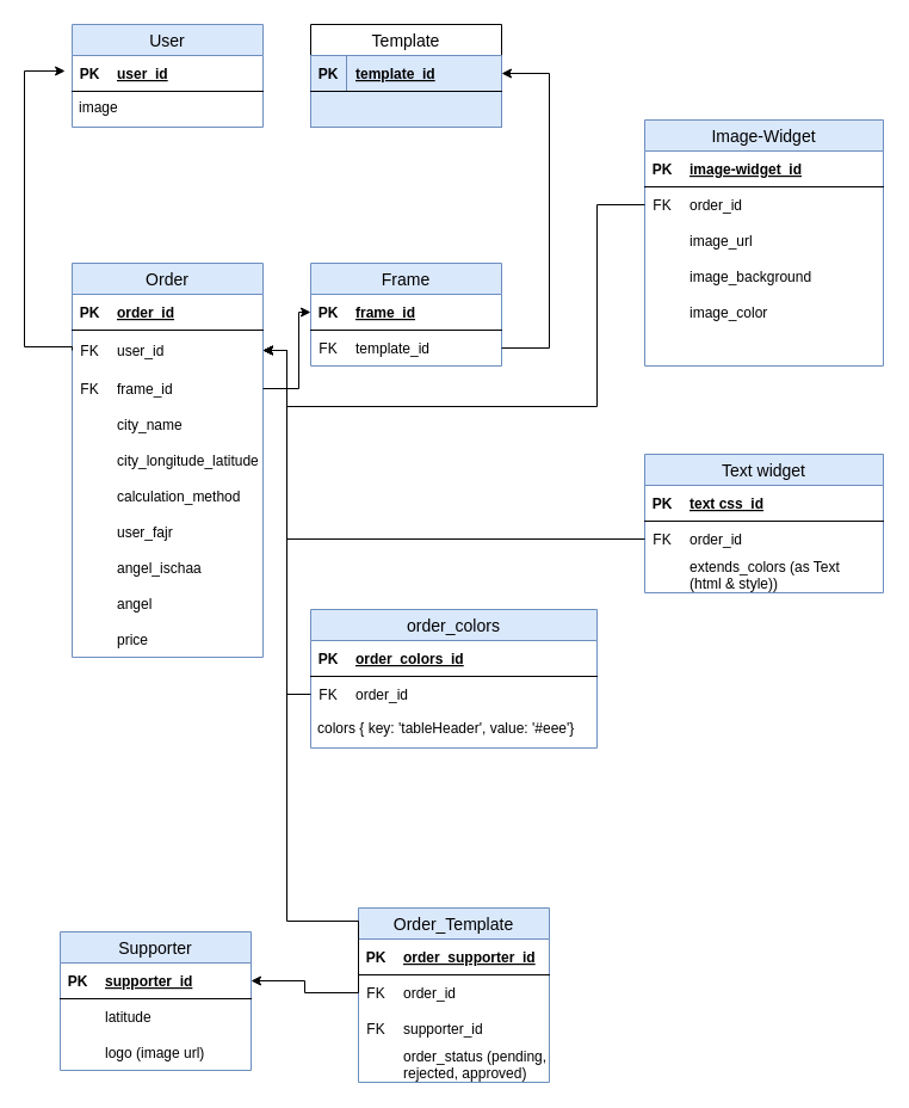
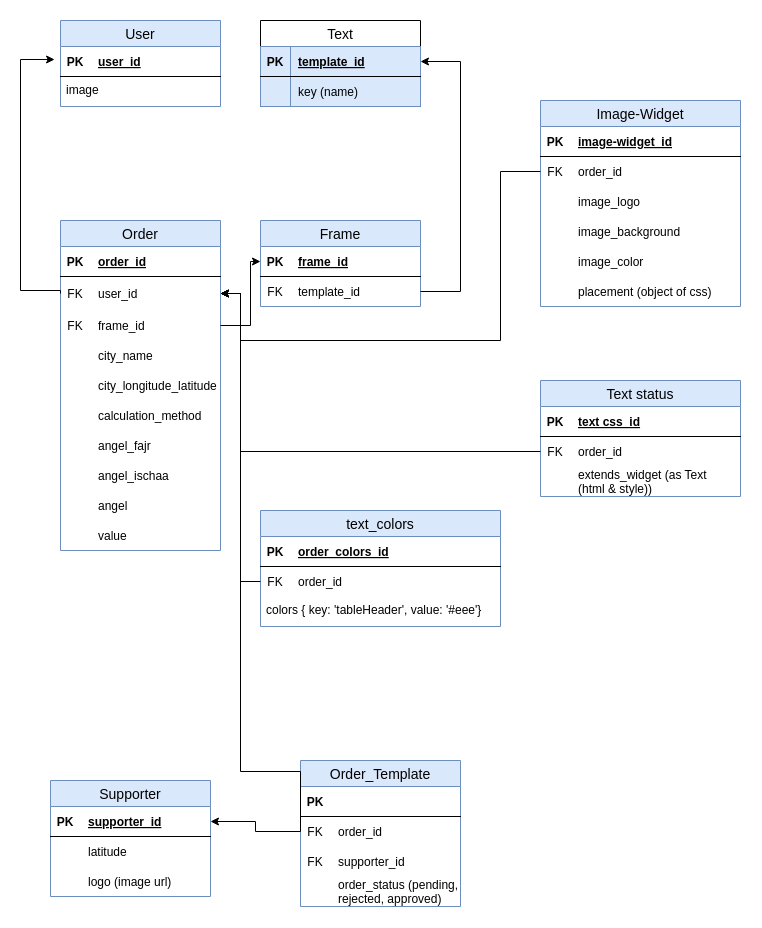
- <mxCell id="8" value="Template" style="swimlane;fontStyle=0;childLayout=stackLayout;horizontal=1;startSize=26;horizontalStack=0;resizeParent=1;resizeParentMax=0;resizeLast=0;collapsible=1;marginBottom=0;align=center;fontSize=14;" parent="1" vertex="1"><mxGeometry x="260" y="20" width="160" height="86" as="geometry" /></mxCell>
+ <mxCell id="8" value="Text" style="swimlane;fontStyle=0;childLayout=stackLayout;horizontal=1;startSize=26;horizontalStack=0;resizeParent=1;resizeParentMax=0;resizeLast=0;collapsible=1;marginBottom=0;align=center;fontSize=14;" parent="1" vertex="1"><mxGeometry x="260" y="20" width="160" height="86" as="geometry" /></mxCell>
+ <mxCell id="15" value="key (name)" style="shape=partialRectangle;connectable=0;fillColor=none;top=0;left=0;bottom=0;right=0;align=left;spacingLeft=6;overflow=hidden;" parent="13" vertex="1"><mxGeometry x="30" width="130" height="30" as="geometry" /></mxCell>
- <mxCell id="70" value="image_url" style="shape=partialRectangle;connectable=0;fillColor=none;top=0;left=0;bottom=0;right=0;align=left;spacingLeft=6;overflow=hidden;" parent="68" vertex="1"><mxGeometry x="30" width="170" height="30" as="geometry" /></mxCell>
+ <mxCell id="70" value="image_logo" style="shape=partialRectangle;connectable=0;fillColor=none;top=0;left=0;bottom=0;right=0;align=left;spacingLeft=6;overflow=hidden;" parent="68" vertex="1"><mxGeometry x="30" width="170" height="30" as="geometry" /></mxCell>
+ <mxCell id="79" value="placement (object of css)" style="shape=partialRectangle;connectable=0;fillColor=none;top=0;left=0;bottom=0;right=0;align=left;spacingLeft=6;overflow=hidden;" parent="77" vertex="1"><mxGeometry x="30" width="170" height="30" as="geometry" /></mxCell>
- <mxCell id="81" value="Text widget" style="swimlane;fontStyle=0;childLayout=stackLayout;horizontal=1;startSize=26;horizontalStack=0;resizeParent=1;resizeParentMax=0;resizeLast=0;collapsible=1;marginBottom=0;align=center;fontSize=14;fillColor=#dae8fc;strokeColor=#6c8ebf;" parent="1" vertex="1"><mxGeometry x="540" y="380" width="200" height="116" as="geometry" /></mxCell>
+ <mxCell id="81" value="Text status" style="swimlane;fontStyle=0;childLayout=stackLayout;horizontal=1;startSize=26;horizontalStack=0;resizeParent=1;resizeParentMax=0;resizeLast=0;collapsible=1;marginBottom=0;align=center;fontSize=14;fillColor=#dae8fc;strokeColor=#6c8ebf;" parent="1" vertex="1"><mxGeometry x="540" y="380" width="200" height="116" as="geometry" /></mxCell>
- <mxCell id="38" value="user_fajr" style="shape=partialRectangle;connectable=0;fillColor=none;top=0;left=0;bottom=0;right=0;align=left;spacingLeft=6;overflow=hidden;" parent="36" vertex="1"><mxGeometry x="30" width="130" height="30" as="geometry" /></mxCell>
+ <mxCell id="38" value="angel_fajr" style="shape=partialRectangle;connectable=0;fillColor=none;top=0;left=0;bottom=0;right=0;align=left;spacingLeft=6;overflow=hidden;" parent="36" vertex="1"><mxGeometry x="30" width="130" height="30" as="geometry" /></mxCell>
- <mxCell id="91" value="extends_colors (as Text&#10;(html &amp; style))" style="shape=partialRectangle;connectable=0;fillColor=none;top=0;left=0;bottom=0;right=0;align=left;spacingLeft=6;overflow=hidden;strokeColor=none;" parent="89" vertex="1"><mxGeometry x="30" width="170" height="30" as="geometry" /></mxCell>
+ <mxCell id="91" value="extends_widget (as Text&#10;(html &amp; style))" style="shape=partialRectangle;connectable=0;fillColor=none;top=0;left=0;bottom=0;right=0;align=left;spacingLeft=6;overflow=hidden;strokeColor=none;" parent="89" vertex="1"><mxGeometry x="30" width="170" height="30" as="geometry" /></mxCell>
- <mxCell id="93" value="order_colors" style="swimlane;fontStyle=0;childLayout=stackLayout;horizontal=1;startSize=26;horizontalStack=0;resizeParent=1;resizeParentMax=0;resizeLast=0;collapsible=1;marginBottom=0;align=center;fontSize=14;fillColor=#dae8fc;strokeColor=#6c8ebf;" parent="1" vertex="1"><mxGeometry x="260" y="510" width="240" height="116" as="geometry" /></mxCell>
+ <mxCell id="93" value="text_colors" style="swimlane;fontStyle=0;childLayout=stackLayout;horizontal=1;startSize=26;horizontalStack=0;resizeParent=1;resizeParentMax=0;resizeLast=0;collapsible=1;marginBottom=0;align=center;fontSize=14;fillColor=#dae8fc;strokeColor=#6c8ebf;" parent="1" vertex="1"><mxGeometry x="260" y="510" width="240" height="116" as="geometry" /></mxCell>
- <mxCell id="47" value="price" style="shape=partialRectangle;connectable=0;fillColor=none;top=0;left=0;bottom=0;right=0;align=left;spacingLeft=6;overflow=hidden;" parent="45" vertex="1"><mxGeometry x="30" width="130" height="30" as="geometry" /></mxCell>
+ <mxCell id="47" value="value" style="shape=partialRectangle;connectable=0;fillColor=none;top=0;left=0;bottom=0;right=0;align=left;spacingLeft=6;overflow=hidden;" parent="45" vertex="1"><mxGeometry x="30" width="130" height="30" as="geometry" /></mxCell>
- <mxCell id="118" value="order_supporter_id" style="shape=partialRectangle;connectable=0;fillColor=none;top=0;left=0;bottom=0;right=0;align=left;spacingLeft=6;fontStyle=5;overflow=hidden;" parent="116" vertex="1"><mxGeometry x="30" width="130" height="30" as="geometry" /></mxCell>
